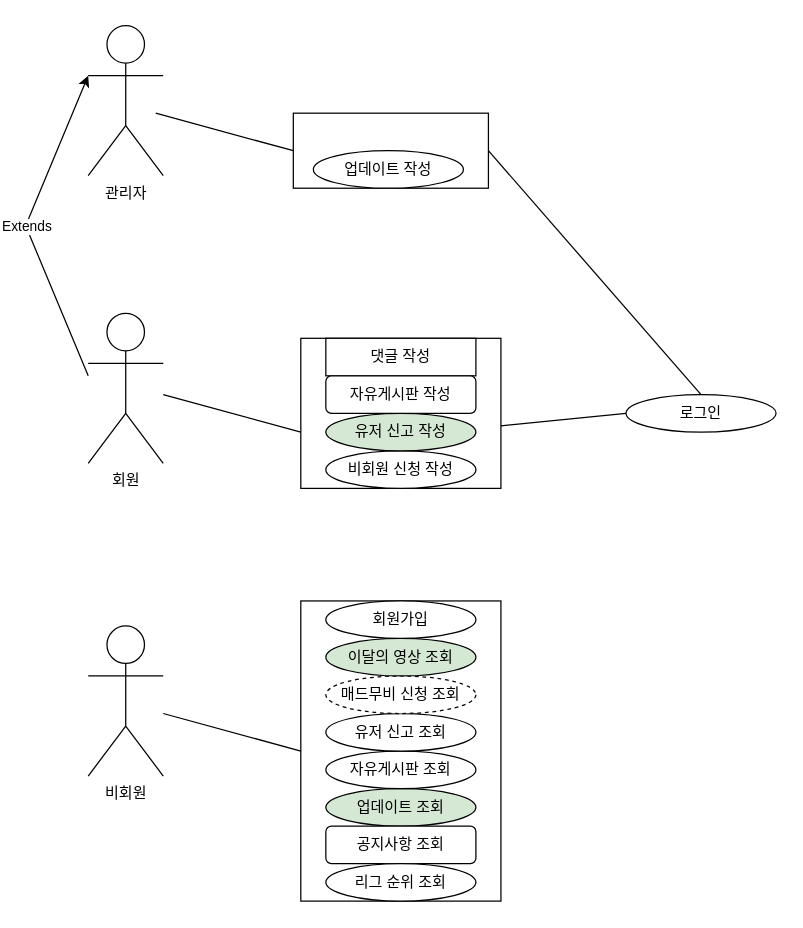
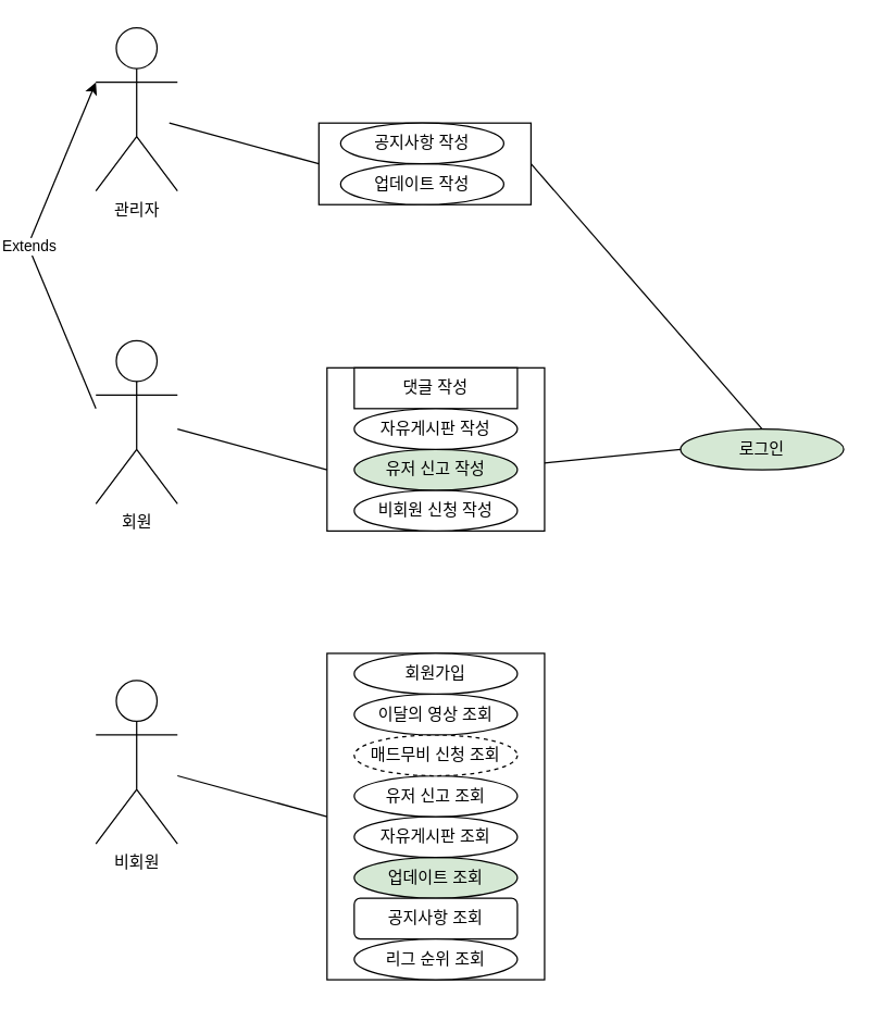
+ <mxCell id="23" value="공지사항 작성" style="ellipse;whiteSpace=wrap;html=1;" parent="1" vertex="1"><mxGeometry x="250" y="90" width="120" height="30" as="geometry" /></mxCell>
- <mxCell id="21" value="자유게시판 작성" style="whiteSpace=wrap;html=1;rounded=1;" parent="1" vertex="1"><mxGeometry x="260" y="300" width="120" height="30" as="geometry" /></mxCell>
+ <mxCell id="21" value="자유게시판 작성" style="ellipse;whiteSpace=wrap;html=1;" parent="1" vertex="1"><mxGeometry x="260" y="300" width="120" height="30" as="geometry" /></mxCell>
- <mxCell id="27" value="로그인" style="ellipse;whiteSpace=wrap;html=1;" vertex="1" parent="1"><mxGeometry x="500" y="315" width="120" height="30" as="geometry" /></mxCell>
+ <mxCell id="27" value="로그인" style="ellipse;whiteSpace=wrap;html=1;fillColor=#d5e8d4;" vertex="1" parent="1"><mxGeometry x="500" y="315" width="120" height="30" as="geometry" /></mxCell>
- <mxCell id="15" value="이달의 영상 조회" style="ellipse;whiteSpace=wrap;html=1;fillColor=#d5e8d4;" parent="1" vertex="1"><mxGeometry x="260" y="510" width="120" height="30" as="geometry" /></mxCell>
+ <mxCell id="15" value="이달의 영상 조회" style="ellipse;whiteSpace=wrap;html=1;" parent="1" vertex="1"><mxGeometry x="260" y="510" width="120" height="30" as="geometry" /></mxCell>
